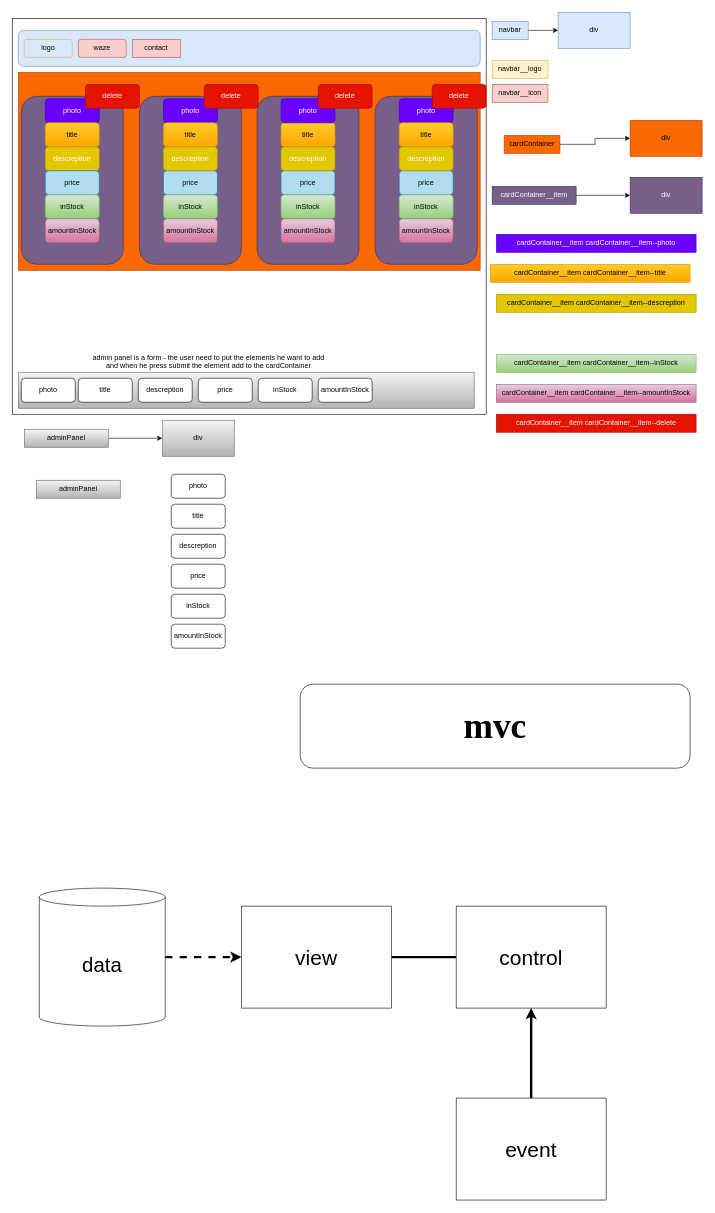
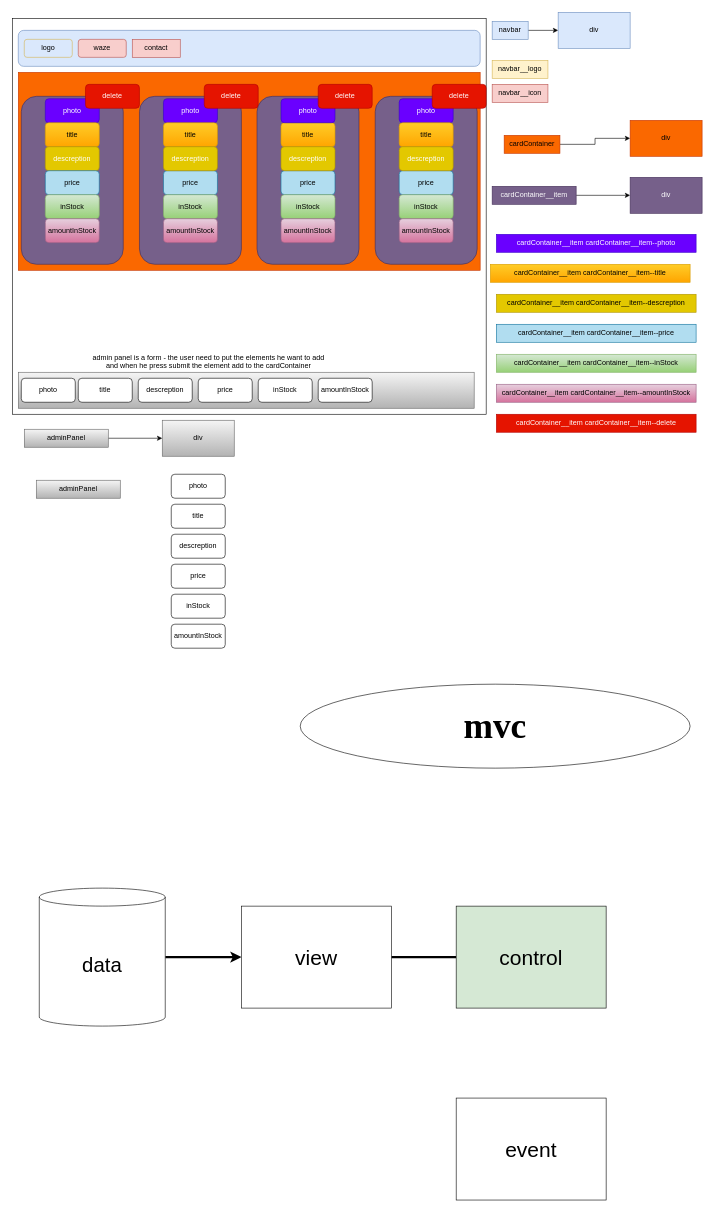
+ <mxCell id="45" value="cardContainer__item cardContainer__item--price" style="text;html=1;align=center;verticalAlign=middle;whiteSpace=wrap;rounded=0;fillColor=#b1ddf0;strokeColor=#10739e;" vertex="1" parent="1"><mxGeometry x="827" y="540" width="333" height="30" as="geometry" /></mxCell>
- <mxCell id="76" value="&lt;h1&gt;&lt;font face=&quot;Verdana&quot; style=&quot;font-size: 59px;&quot;&gt;mvc&lt;/font&gt;&lt;/h1&gt;" style="rounded=1;whiteSpace=wrap;html=1;" vertex="1" parent="1"><mxGeometry x="500" y="1140" width="650" height="140" as="geometry" /></mxCell>
+ <mxCell id="76" value="&lt;h1&gt;&lt;font face=&quot;Verdana&quot; style=&quot;font-size: 59px;&quot;&gt;mvc&lt;/font&gt;&lt;/h1&gt;" style="ellipse;whiteSpace=wrap;html=1;" vertex="1" parent="1"><mxGeometry x="500" y="1140" width="650" height="140" as="geometry" /></mxCell>
- <mxCell id="77" value="" style="edgeStyle=orthogonalEdgeStyle;rounded=0;orthogonalLoop=1;jettySize=auto;html=1;strokeWidth=4;dashed=1;" edge="1" parent="1" source="78" target="80"><mxGeometry relative="1" as="geometry" /></mxCell>
+ <mxCell id="77" value="" style="edgeStyle=orthogonalEdgeStyle;rounded=0;orthogonalLoop=1;jettySize=auto;html=1;strokeWidth=4;" edge="1" parent="1" source="78" target="80"><mxGeometry relative="1" as="geometry" /></mxCell>
- <mxCell id="81" value="&lt;font style=&quot;font-size: 35px;&quot;&gt;control&lt;/font&gt;" style="whiteSpace=wrap;html=1;" vertex="1" parent="1"><mxGeometry x="760" y="1510" width="250" height="170" as="geometry" /></mxCell>
+ <mxCell id="81" value="&lt;font style=&quot;font-size: 35px;&quot;&gt;control&lt;/font&gt;" style="whiteSpace=wrap;html=1;fillColor=#d5e8d4;" vertex="1" parent="1"><mxGeometry x="760" y="1510" width="250" height="170" as="geometry" /></mxCell>
- <mxCell id="82" style="edgeStyle=orthogonalEdgeStyle;rounded=0;orthogonalLoop=1;jettySize=auto;html=1;entryX=0.5;entryY=1;entryDx=0;entryDy=0;strokeWidth=4;" edge="1" parent="1" source="83" target="81"><mxGeometry relative="1" as="geometry" /></mxCell>
